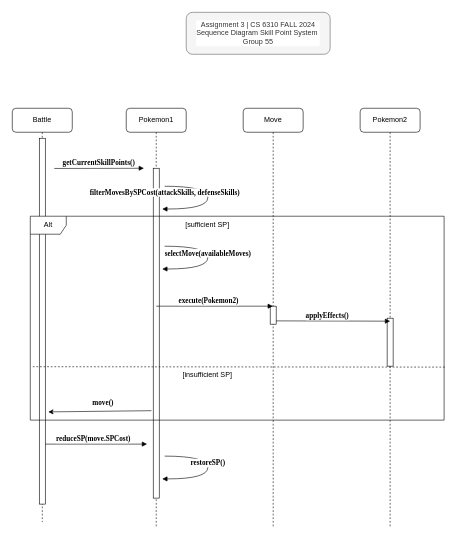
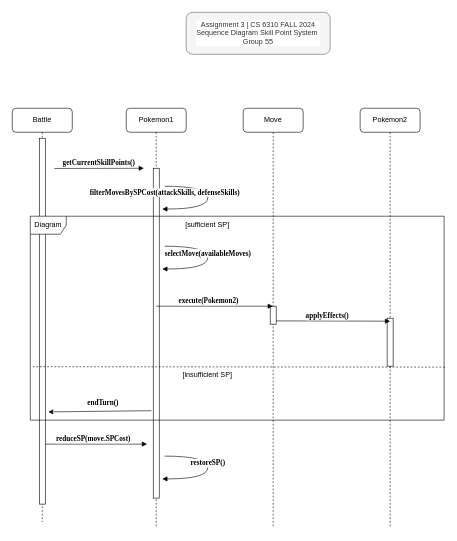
- <mxCell id="13" value="Alt" style="shape=umlFrame;whiteSpace=wrap;html=1;pointerEvents=0;" parent="1" vertex="1"><mxGeometry x="50" y="360" width="690" height="340" as="geometry" /></mxCell>
+ <mxCell id="13" value="Diagram" style="shape=umlFrame;whiteSpace=wrap;html=1;pointerEvents=0;" parent="1" vertex="1"><mxGeometry x="50" y="360" width="690" height="340" as="geometry" /></mxCell>
- <mxCell id="19" value="&lt;font face=&quot;Verdana&quot;&gt;&lt;span style=&quot;font-size: 12px;&quot;&gt;&lt;b&gt;move()&lt;/b&gt;&lt;/span&gt;&lt;/font&gt;" style="edgeLabel;html=1;align=center;verticalAlign=middle;resizable=0;points=[];labelBackgroundColor=default;" vertex="1" connectable="0" parent="1"><mxGeometry x="170" y="670" as="geometry" /></mxCell>
+ <mxCell id="19" value="&lt;font face=&quot;Verdana&quot;&gt;&lt;span style=&quot;font-size: 12px;&quot;&gt;&lt;b&gt;endTurn()&lt;/b&gt;&lt;/span&gt;&lt;/font&gt;" style="edgeLabel;html=1;align=center;verticalAlign=middle;resizable=0;points=[];labelBackgroundColor=default;" vertex="1" connectable="0" parent="1"><mxGeometry x="170" y="670" as="geometry" /></mxCell>
